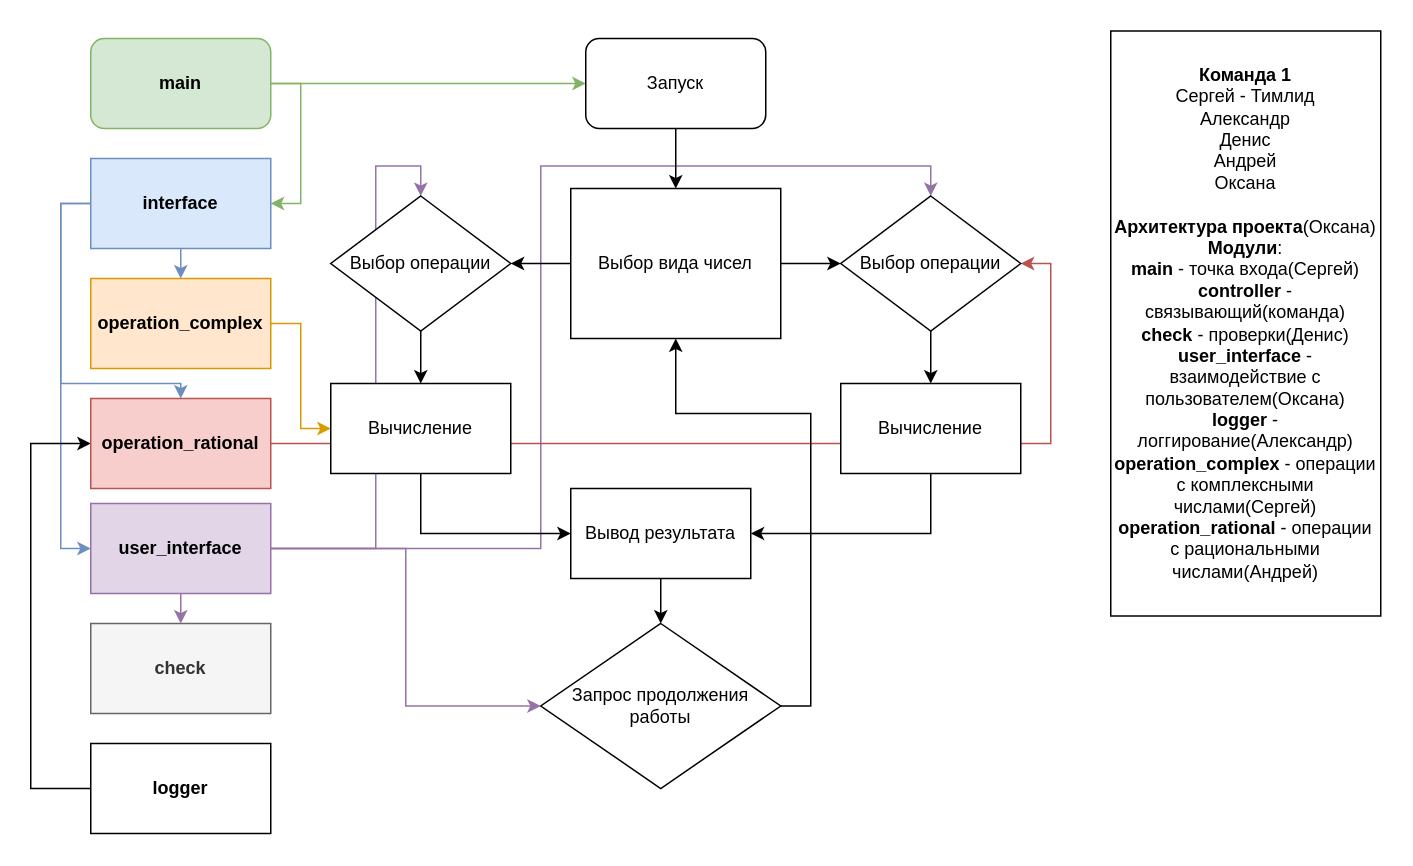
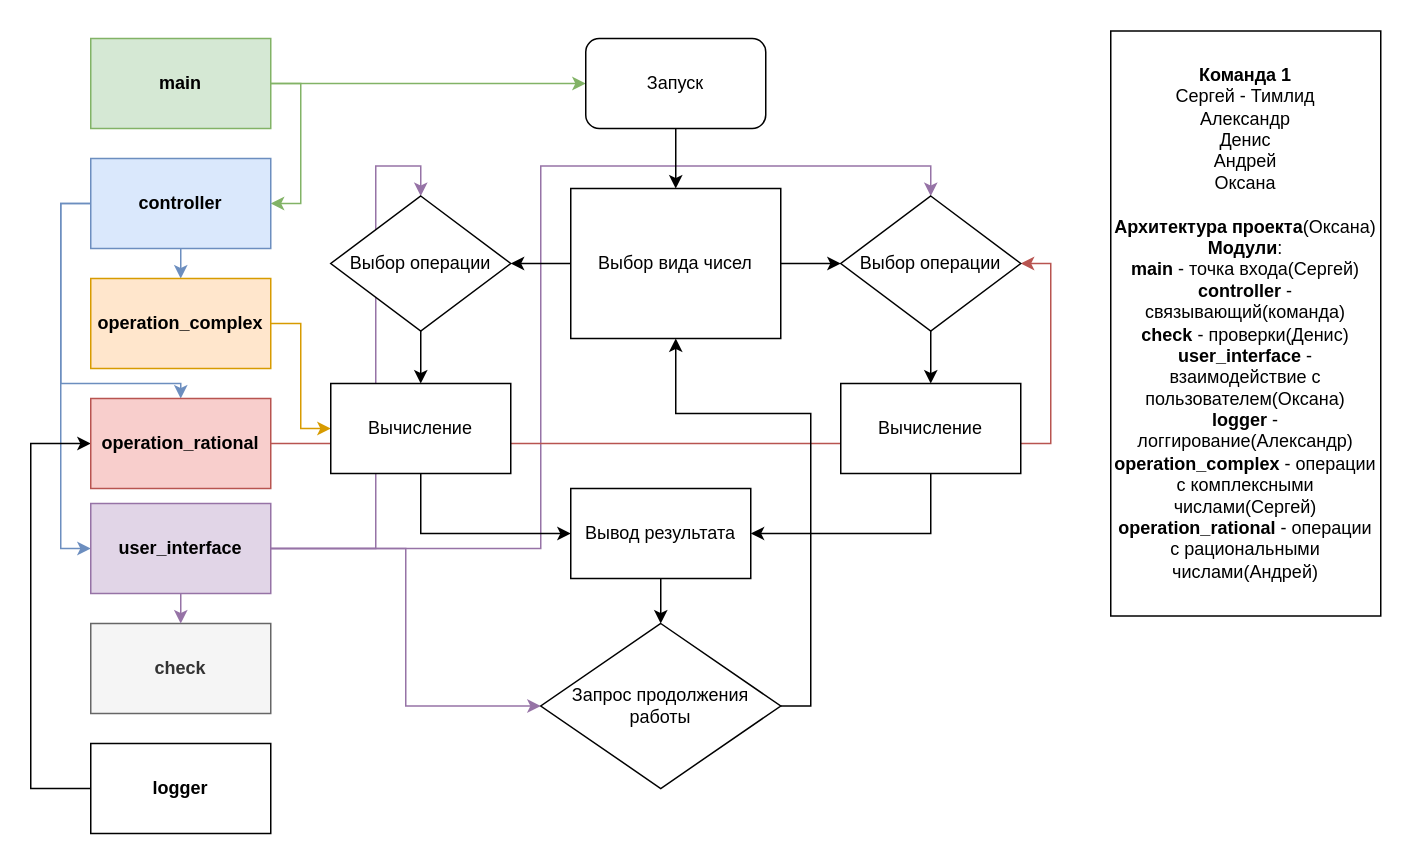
- <mxCell id="5" value="&lt;b&gt;main&lt;/b&gt;" style="whiteSpace=wrap;html=1;fillColor=#d5e8d4;strokeColor=#82b366;rounded=1;" vertex="1" parent="1"><mxGeometry x="60" y="25" width="120" height="60" as="geometry" /></mxCell>
+ <mxCell id="5" value="&lt;b&gt;main&lt;/b&gt;" style="rounded=0;whiteSpace=wrap;html=1;fillColor=#d5e8d4;strokeColor=#82b366;" vertex="1" parent="1"><mxGeometry x="60" y="25" width="120" height="60" as="geometry" /></mxCell>
- <mxCell id="9" value="&lt;b&gt;interface&lt;/b&gt;" style="rounded=0;whiteSpace=wrap;html=1;fillColor=#dae8fc;strokeColor=#6c8ebf;" vertex="1" parent="1"><mxGeometry x="60" y="105" width="120" height="60" as="geometry" /></mxCell>
+ <mxCell id="9" value="&lt;b&gt;controller&lt;/b&gt;" style="rounded=0;whiteSpace=wrap;html=1;fillColor=#dae8fc;strokeColor=#6c8ebf;" vertex="1" parent="1"><mxGeometry x="60" y="105" width="120" height="60" as="geometry" /></mxCell>
